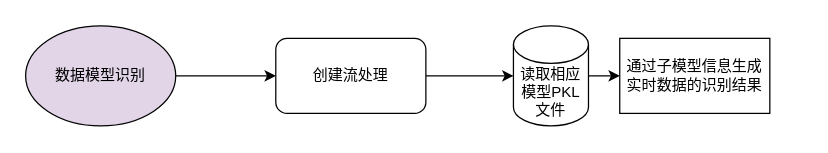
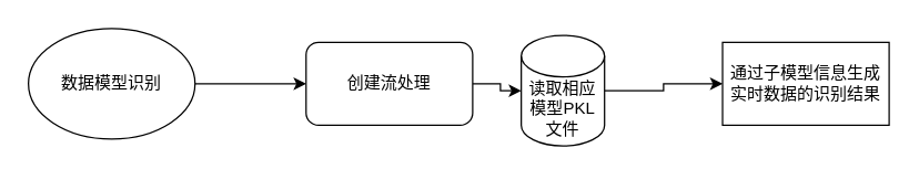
- <mxCell id="3" value="数据模型识别" style="ellipse;whiteSpace=wrap;html=1;fillColor=#e1d5e7;" vertex="1" parent="1"><mxGeometry x="20" y="20" width="120" height="80" as="geometry" /></mxCell>
+ <mxCell id="3" value="数据模型识别" style="ellipse;whiteSpace=wrap;html=1;" vertex="1" parent="1"><mxGeometry x="20" y="20" width="120" height="80" as="geometry" /></mxCell>
- <mxCell id="7" value="读取相应模型PKL文件" style="shape=cylinder3;whiteSpace=wrap;html=1;boundedLbl=1;backgroundOutline=1;size=15;" vertex="1" parent="1"><mxGeometry x="410" y="20" width="60" height="80" as="geometry" /></mxCell>
+ <mxCell id="7" value="读取相应模型PKL文件" style="shape=cylinder3;whiteSpace=wrap;html=1;boundedLbl=1;backgroundOutline=1;size=15;" vertex="1" parent="1"><mxGeometry x="375" y="25" width="60" height="80" as="geometry" /></mxCell>
- <mxCell id="8" value="通过子模型信息生成实时数据的识别结果" style="whiteSpace=wrap;html=1;" vertex="1" parent="1"><mxGeometry x="495" y="30" width="120" height="60" as="geometry" /></mxCell>
+ <mxCell id="8" value="通过子模型信息生成实时数据的识别结果" style="whiteSpace=wrap;html=1;" vertex="1" parent="1"><mxGeometry x="520" y="30" width="120" height="60" as="geometry" /></mxCell>
